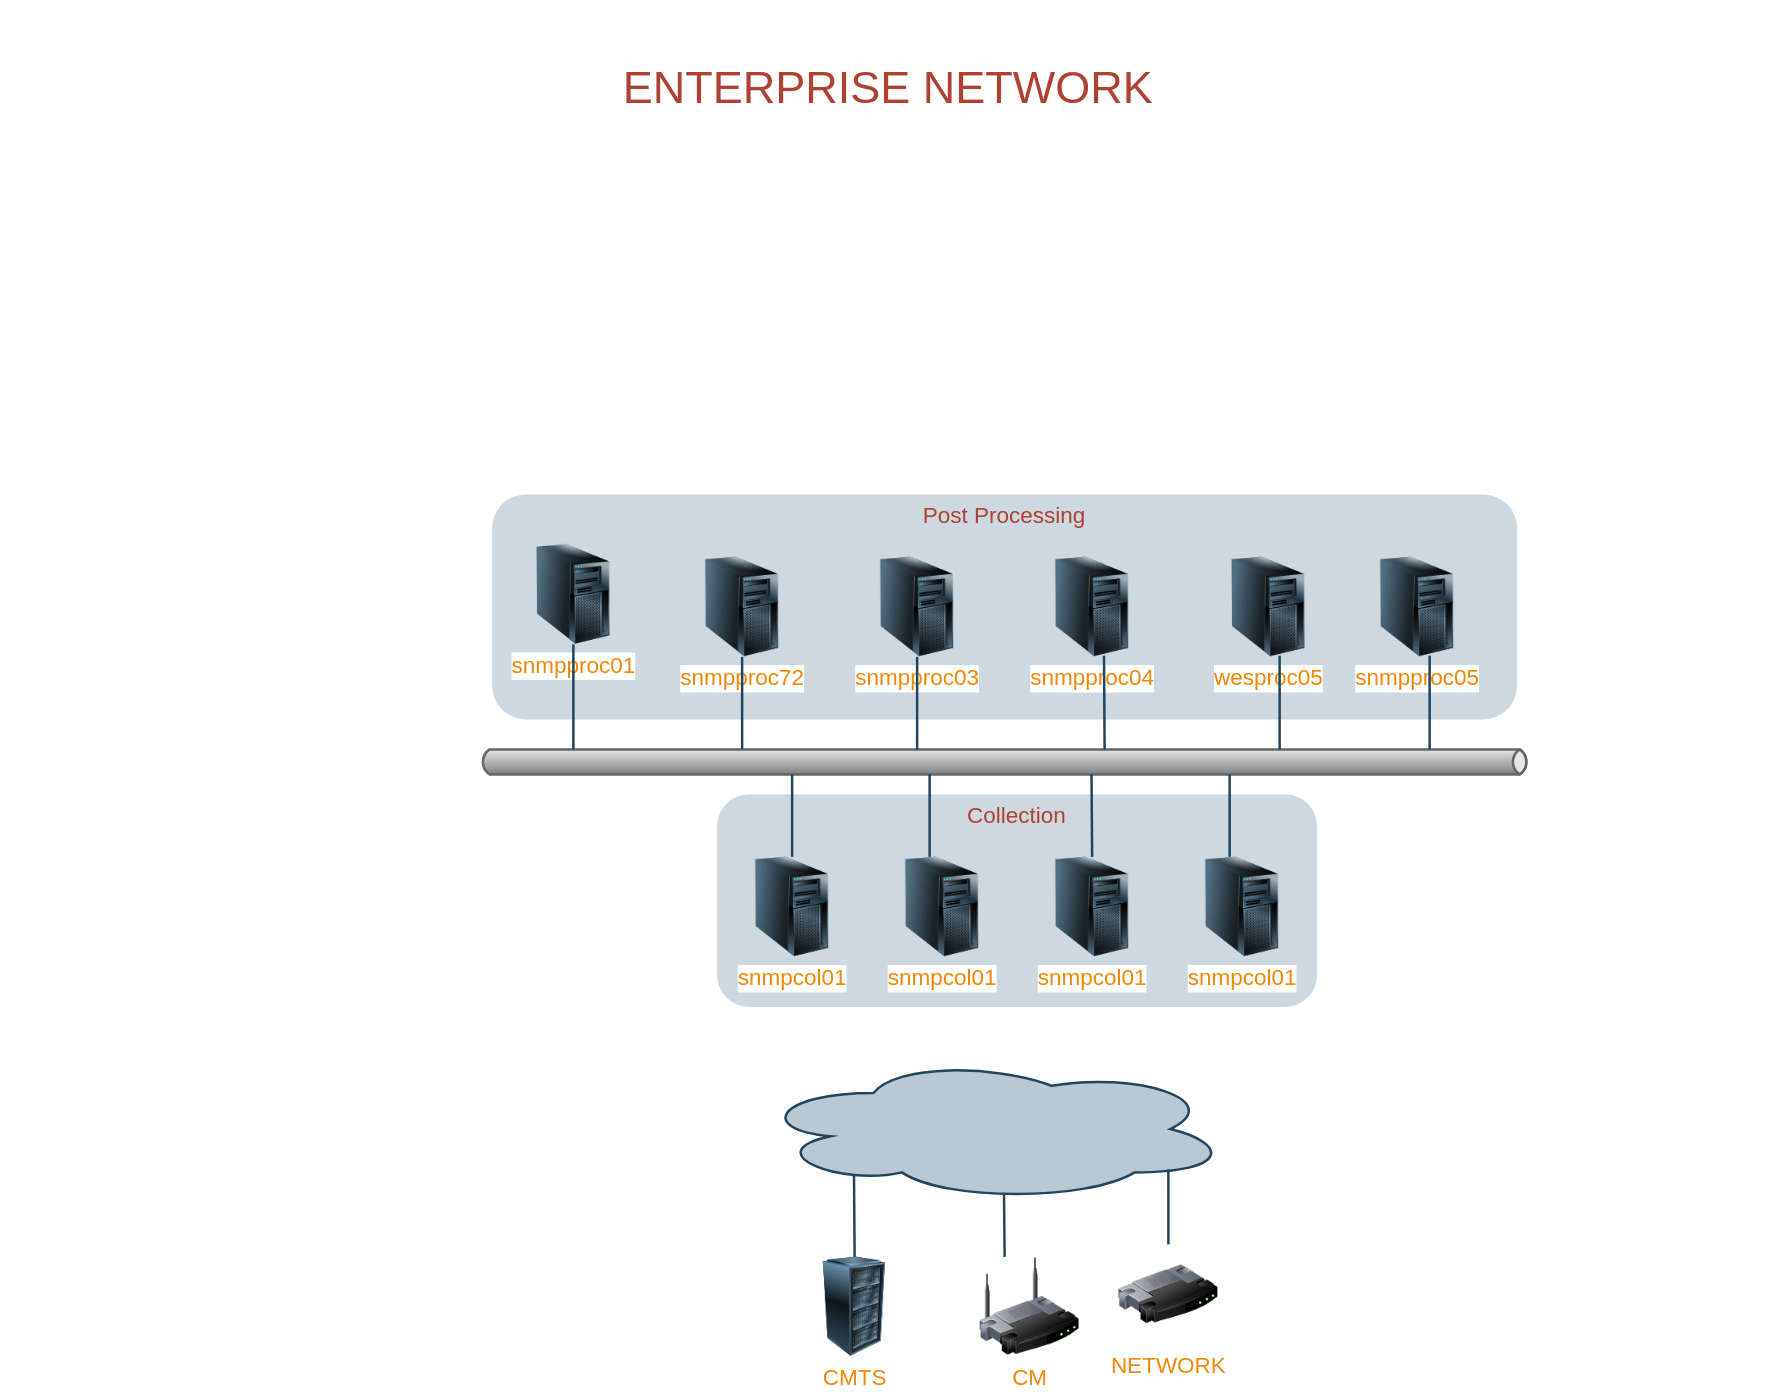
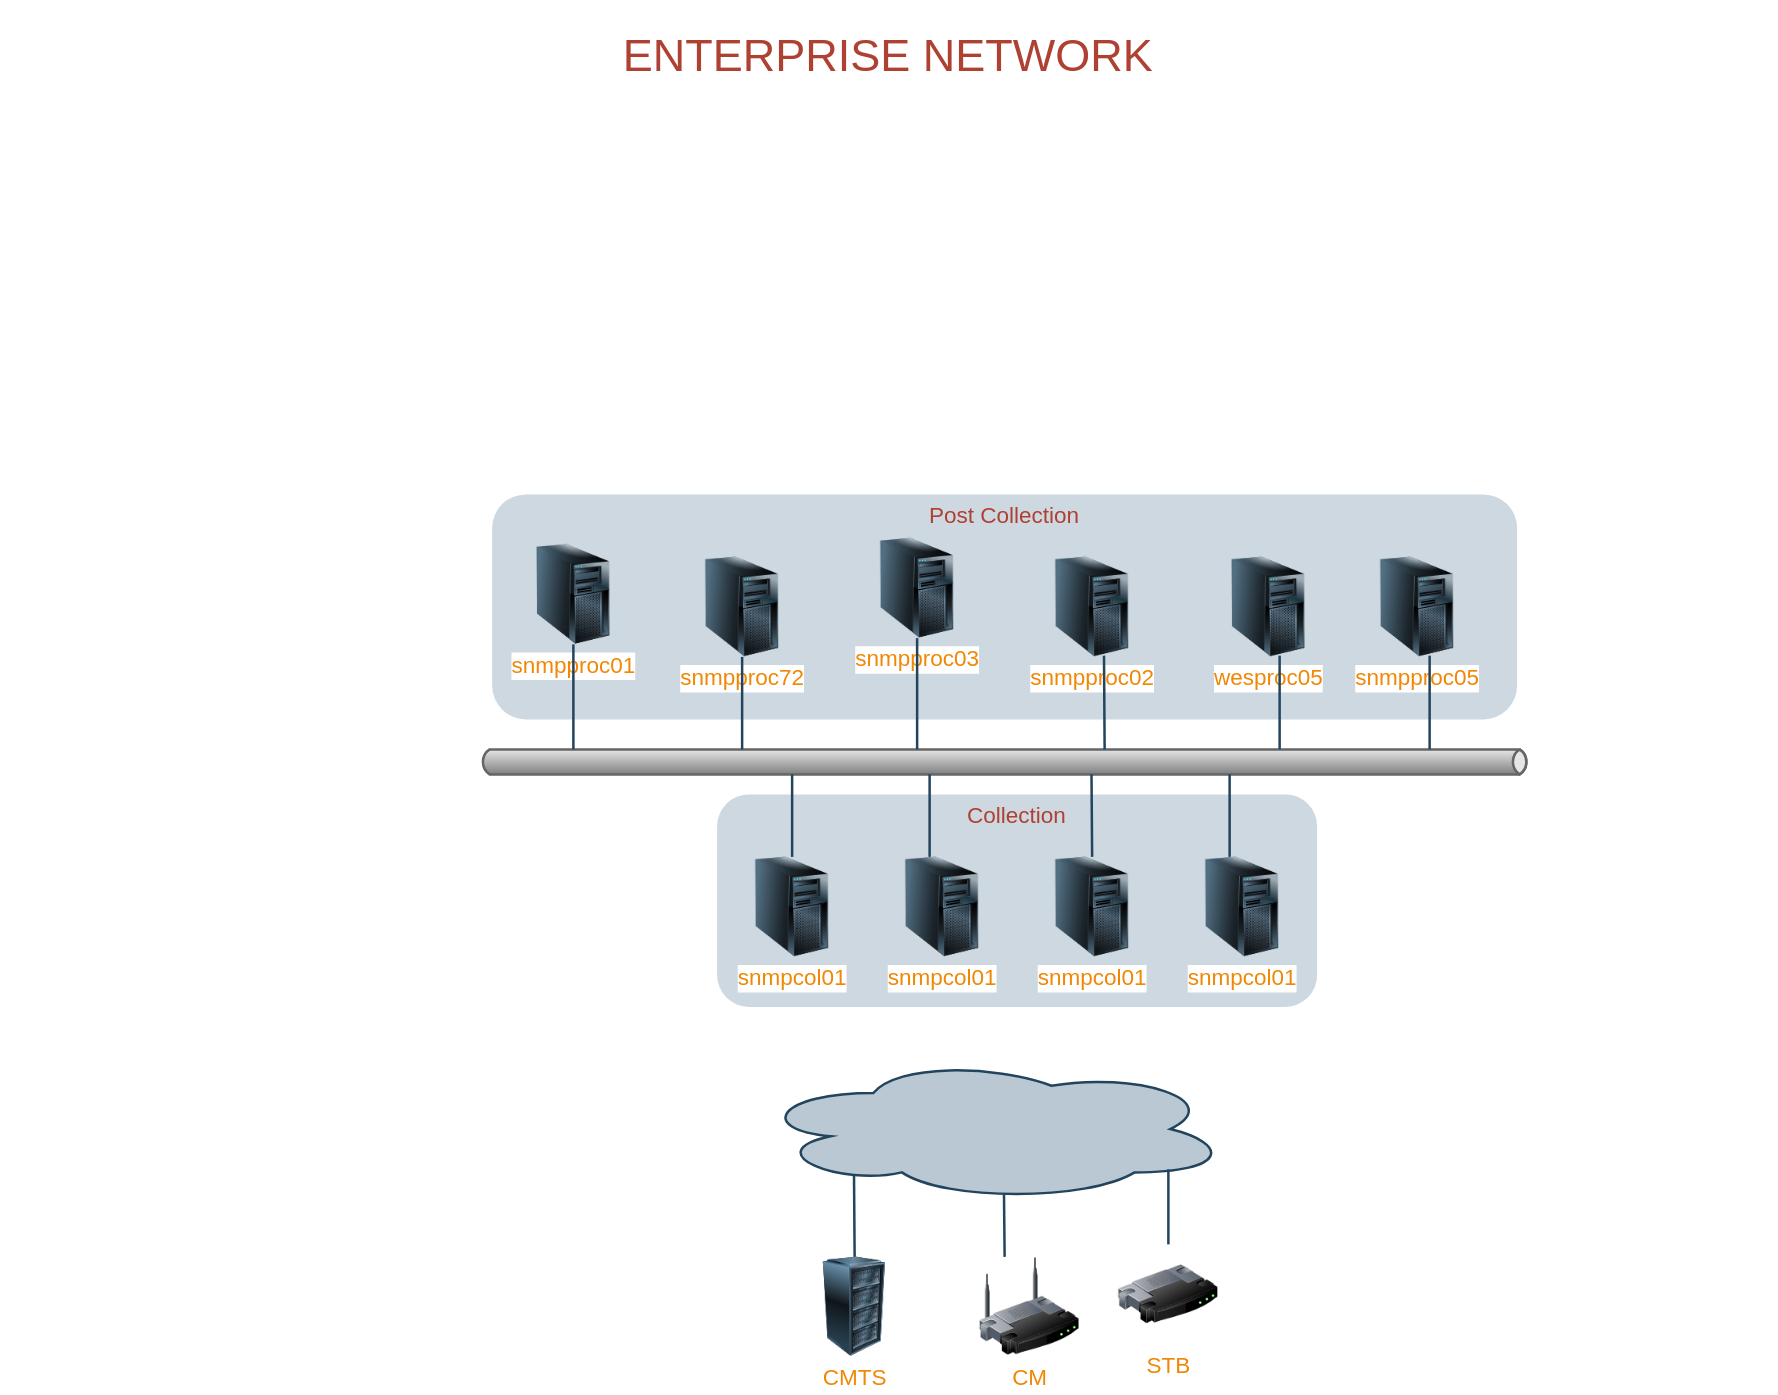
- <mxCell id="15" value="ENTERPRISE NETWORK" style="text;html=1;strokeColor=none;fillColor=none;align=center;verticalAlign=middle;whiteSpace=wrap;overflow=hidden;shadow=0;fontSize=36;fontColor=#AE4132;fontStyle=0" parent="1" vertex="1"><mxGeometry x="20" y="45" width="1380" height="45" as="geometry" /></mxCell>
+ <mxCell id="15" value="ENTERPRISE NETWORK" style="text;html=1;strokeColor=none;fillColor=none;align=center;verticalAlign=middle;whiteSpace=wrap;overflow=hidden;shadow=0;fontSize=36;fontColor=#AE4132;fontStyle=0" parent="1" vertex="1"><mxGeometry x="20" y="20" width="1380" height="45" as="geometry" /></mxCell>
- <mxCell id="3" value="Post Processing" style="rounded=1;whiteSpace=wrap;html=1;shadow=0;strokeColor=none;fillColor=#BAC8D3;gradientColor=none;fontSize=18;fontColor=#AE4132;verticalAlign=top;fontStyle=0;opacity=70;strokeWidth=3;" parent="1" vertex="1"><mxGeometry x="393" y="395" width="820" height="180" as="geometry" /></mxCell>
+ <mxCell id="3" value="Post Collection" style="rounded=1;whiteSpace=wrap;html=1;shadow=0;strokeColor=none;fillColor=#BAC8D3;gradientColor=none;fontSize=18;fontColor=#AE4132;verticalAlign=top;fontStyle=0;opacity=70;strokeWidth=3;" parent="1" vertex="1"><mxGeometry x="393" y="395" width="820" height="180" as="geometry" /></mxCell>
- <mxCell id="8" value="snmpproc03" style="image;html=1;image=img/lib/clip_art/computers/Server_Tower_128x128.png;shadow=0;strokeColor=#000000;fillColor=#FFFFFF;gradientColor=none;fontSize=18;fontColor=#F08705;fontStyle=0" parent="1" vertex="1"><mxGeometry x="693" y="445" width="80" height="80" as="geometry" /></mxCell>
+ <mxCell id="8" value="snmpproc03" style="image;html=1;image=img/lib/clip_art/computers/Server_Tower_128x128.png;shadow=0;strokeColor=#000000;fillColor=#FFFFFF;gradientColor=none;fontSize=18;fontColor=#F08705;fontStyle=0" parent="1" vertex="1"><mxGeometry x="693" y="430" width="80" height="80" as="geometry" /></mxCell>
- <mxCell id="18" value="snmpproc04" style="image;html=1;image=img/lib/clip_art/computers/Server_Tower_128x128.png;shadow=0;strokeColor=#000000;fillColor=#FFFFFF;gradientColor=none;fontSize=18;fontColor=#F08705;fontStyle=0" vertex="1" parent="1"><mxGeometry x="833" y="445" width="80" height="80" as="geometry" /></mxCell>
+ <mxCell id="18" value="snmpproc02" style="image;html=1;image=img/lib/clip_art/computers/Server_Tower_128x128.png;shadow=0;strokeColor=#000000;fillColor=#FFFFFF;gradientColor=none;fontSize=18;fontColor=#F08705;fontStyle=0" vertex="1" parent="1"><mxGeometry x="833" y="445" width="80" height="80" as="geometry" /></mxCell>
- <mxCell id="14" value="NETWORK" style="image;html=1;image=img/lib/clip_art/networking/Router_128x128.png;shadow=0;strokeColor=#000000;fillColor=#FFFFFF;gradientColor=none;fontSize=18;fontColor=#F08705;fontStyle=0" parent="1" vertex="1"><mxGeometry x="894" y="995" width="80" height="80" as="geometry" /></mxCell>
+ <mxCell id="14" value="STB" style="image;html=1;image=img/lib/clip_art/networking/Router_128x128.png;shadow=0;strokeColor=#000000;fillColor=#FFFFFF;gradientColor=none;fontSize=18;fontColor=#F08705;fontStyle=0" parent="1" vertex="1"><mxGeometry x="894" y="995" width="80" height="80" as="geometry" /></mxCell>
